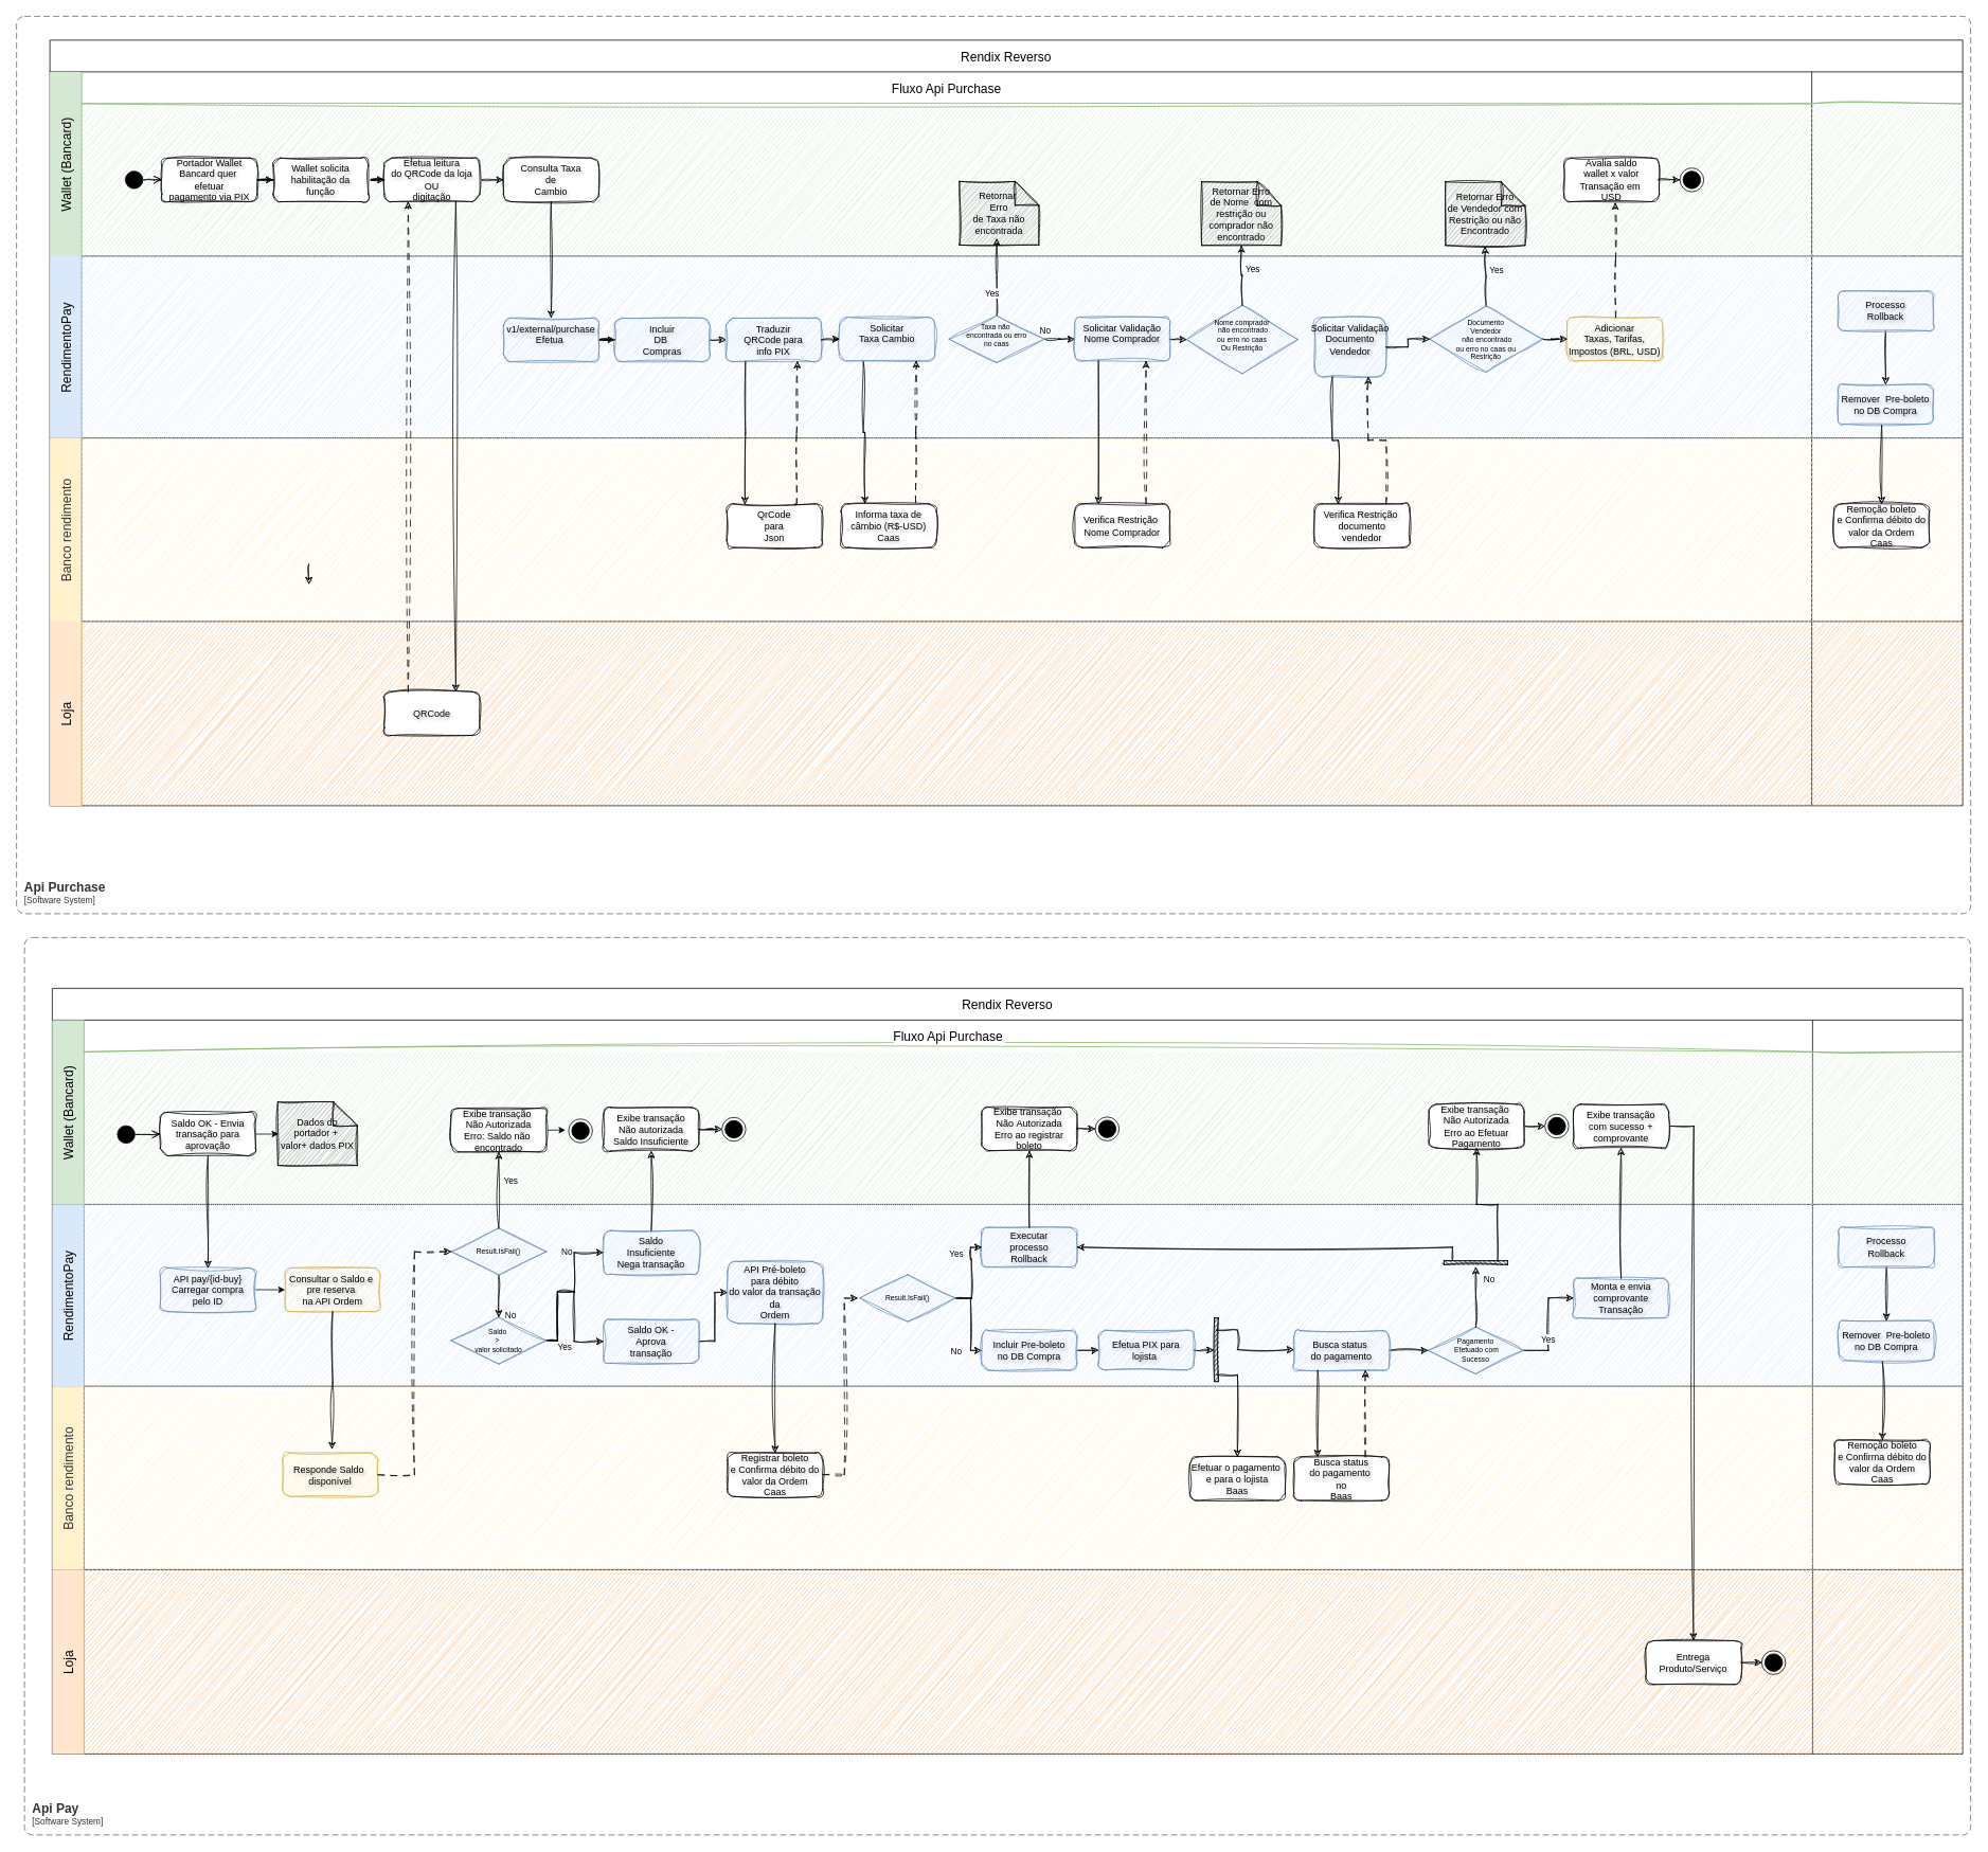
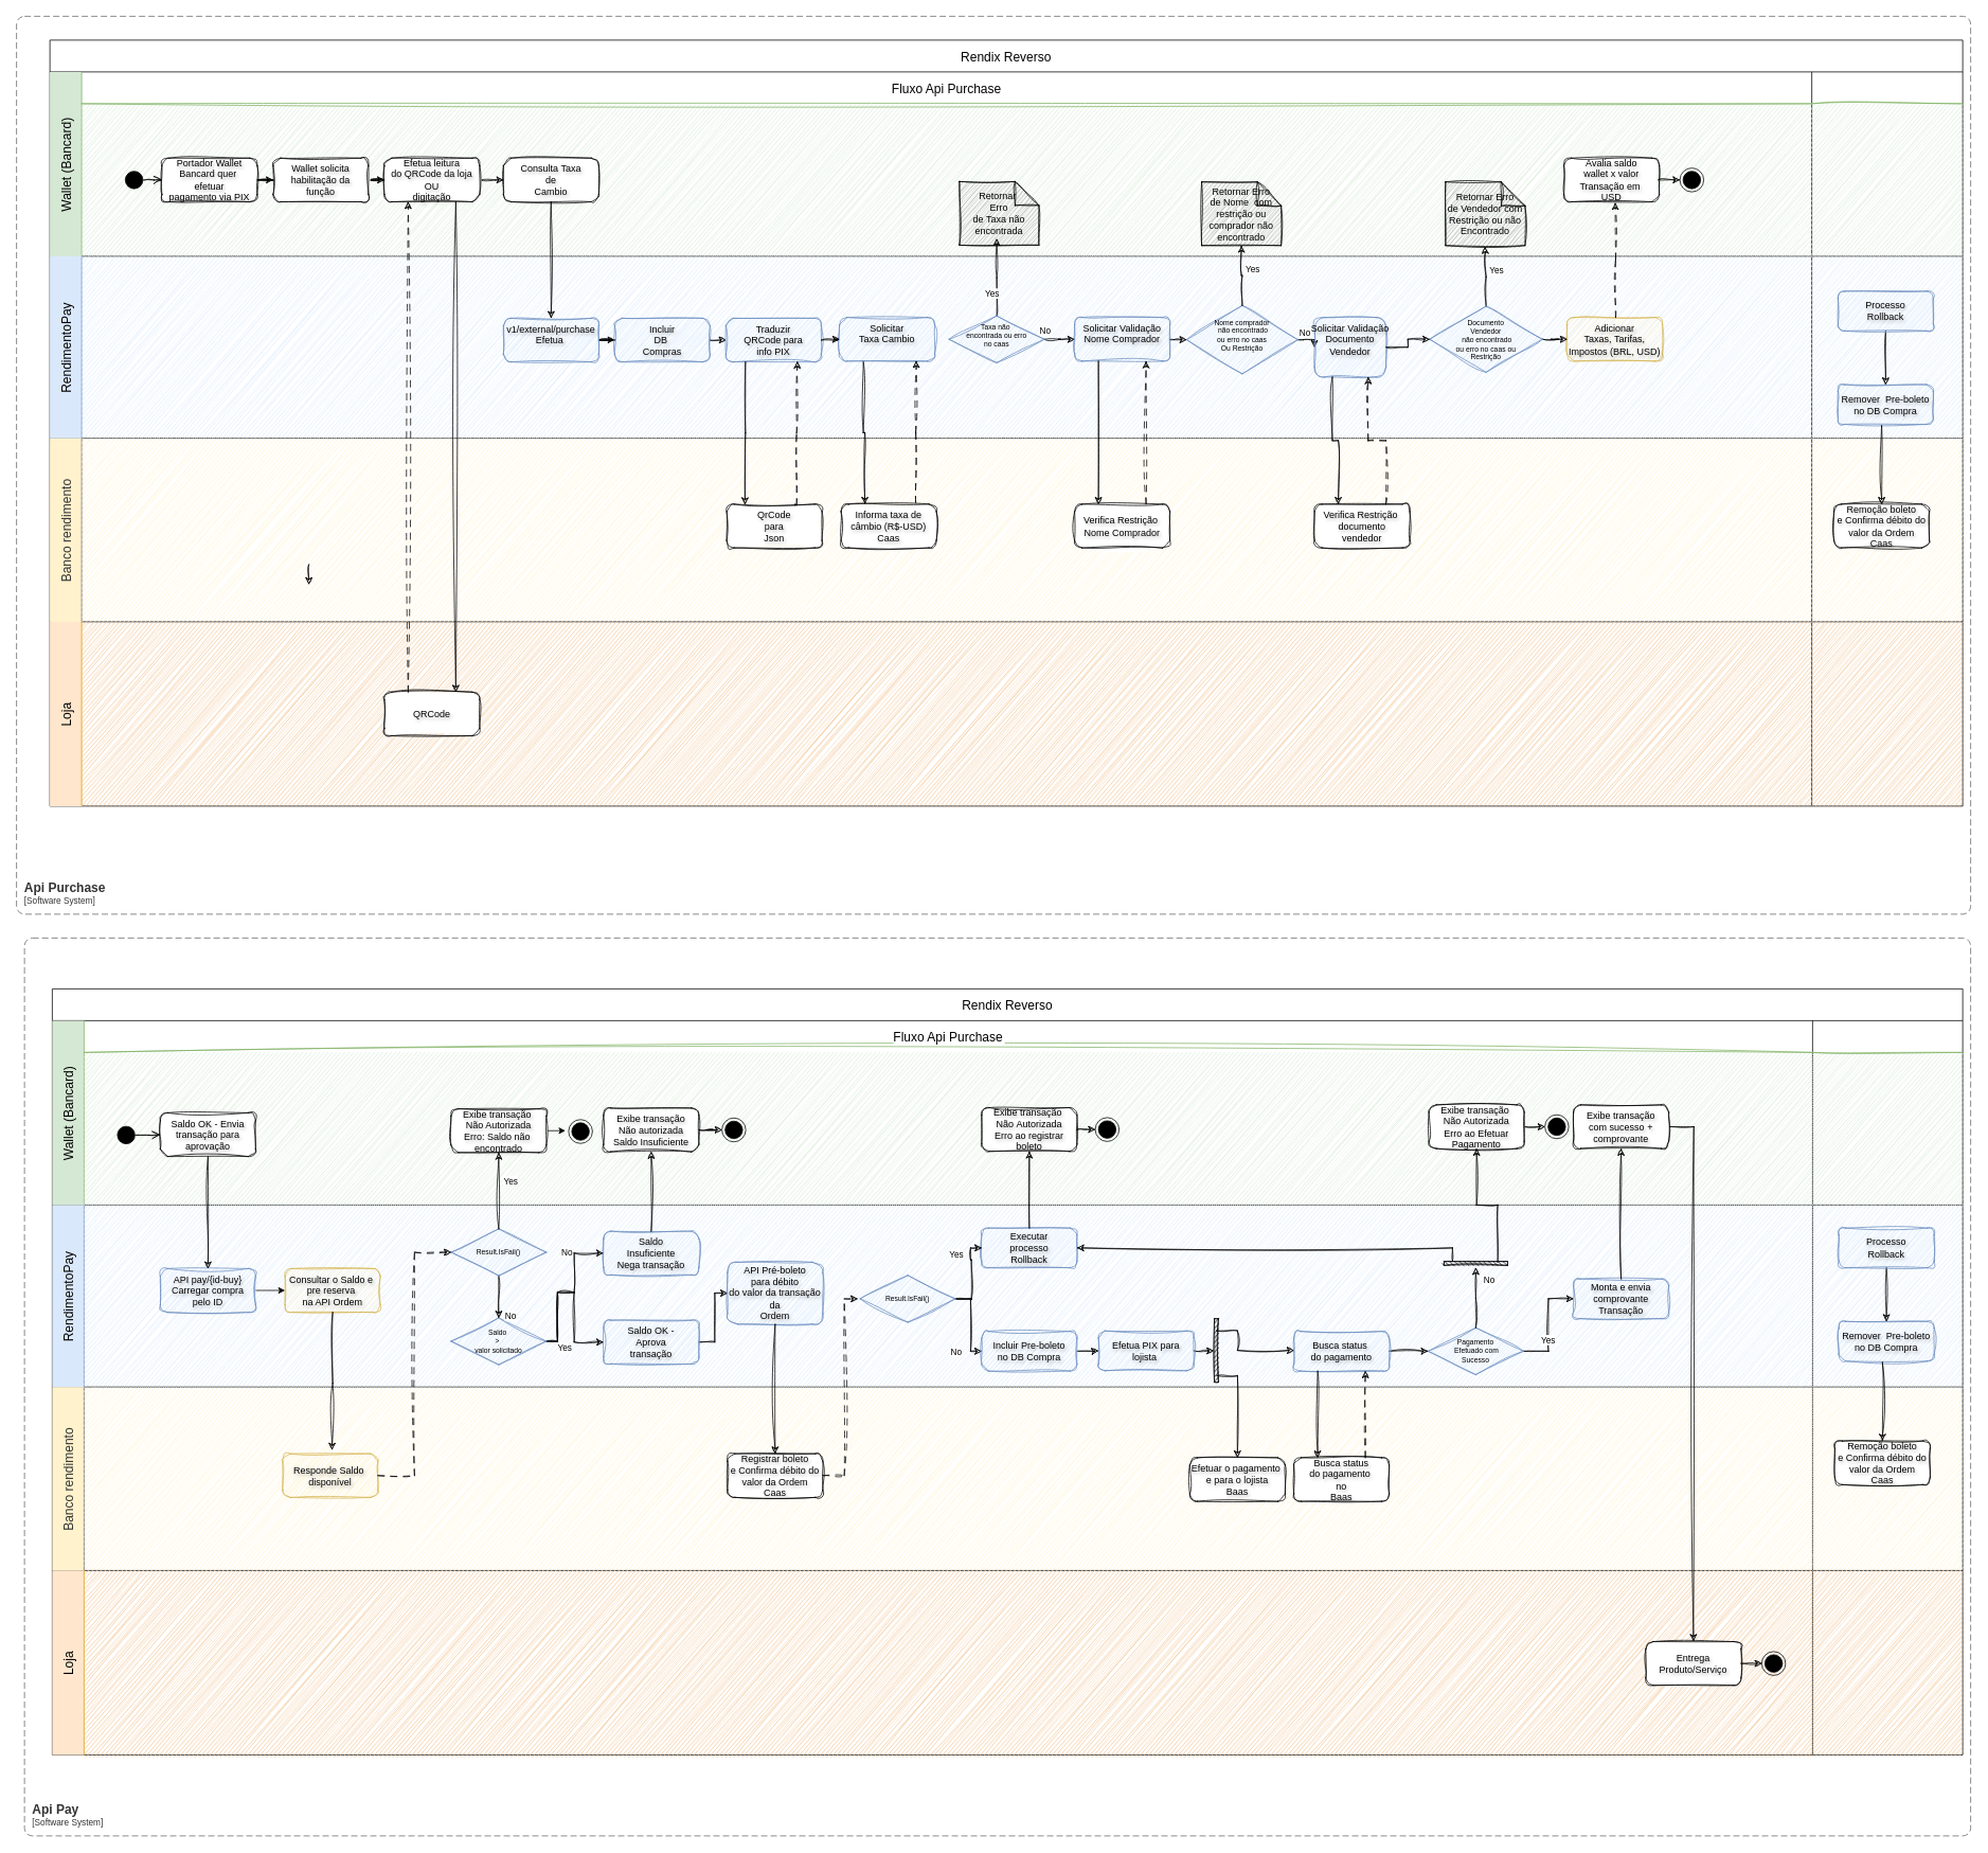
+ <mxCell id="36" style="edgeStyle=orthogonalEdgeStyle;rounded=0;orthogonalLoop=1;jettySize=auto;html=1;exitX=1;exitY=0.5;exitDx=0;exitDy=0;entryX=0;entryY=0.5;entryDx=0;entryDy=0;sketch=1;curveFitting=1;jiggle=2;" parent="22" source="38" target="39" edge="1"><mxGeometry relative="1" as="geometry"><Array as="points"><mxPoint x="1538" y="105" /><mxPoint x="1538" y="105" /></Array></mxGeometry></mxCell>
+ <mxCell id="37" value="No" style="edgeLabel;html=1;align=center;verticalAlign=middle;resizable=0;points=[];" parent="36" vertex="1" connectable="0"><mxGeometry x="-0.503" y="-1" relative="1" as="geometry"><mxPoint y="-10" as="offset" /></mxGeometry></mxCell>
- <mxCell id="91" style="edgeStyle=orthogonalEdgeStyle;rounded=0;orthogonalLoop=1;jettySize=auto;html=1;entryX=0.008;entryY=0.503;entryDx=0;entryDy=0;entryPerimeter=0;" parent="1" source="89" target="90" edge="1"><mxGeometry relative="1" as="geometry" /></mxCell>
- <mxCell id="90" value="Dados do portador +&amp;nbsp;&lt;div&gt;valor+ dados PIX&lt;/div&gt;" style="shape=note;whiteSpace=wrap;html=1;backgroundOutline=1;darkOpacity=0.05;labelBackgroundColor=none;fontColor=#000000;fillColor=#9e9e9e;sketch=1;curveFitting=1;jiggle=2;" parent="1" vertex="1"><mxGeometry x="349" y="1387" width="100" height="80" as="geometry" /></mxCell>
